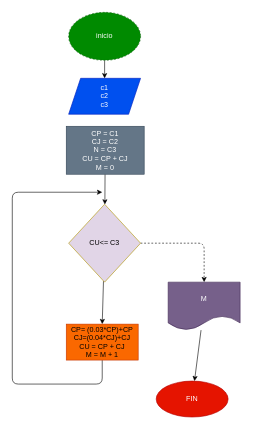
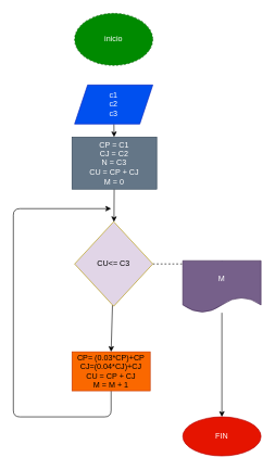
- <mxCell id="2" value="" style="edgeStyle=none;html=1;" edge="1" parent="1" source="3" target="15"><mxGeometry relative="1" as="geometry" /></mxCell>
+ <mxCell id="14" value="" style="edgeStyle=none;html=1;" edge="1" parent="1" source="15" target="5"><mxGeometry relative="1" as="geometry" /></mxCell>
- <mxCell id="12" value="M" style="shape=document;whiteSpace=wrap;html=1;boundedLbl=1;fillColor=#76608a;fontColor=#ffffff;strokeColor=#432D57;" vertex="1" parent="1"><mxGeometry x="280" y="470" width="120" height="80" as="geometry" /></mxCell>
+ <mxCell id="12" value="M" style="shape=document;whiteSpace=wrap;html=1;boundedLbl=1;fillColor=#76608a;fontColor=#ffffff;strokeColor=#432D57;" vertex="1" parent="1"><mxGeometry x="280" y="400" width="120" height="80" as="geometry" /></mxCell>
- <mxCell id="13" value="FIN" style="ellipse;whiteSpace=wrap;html=1;fillColor=#e51400;strokeColor=#B20000;fontColor=#ffffff;" vertex="1" parent="1"><mxGeometry x="260" y="635" width="120" height="60" as="geometry" /></mxCell>
+ <mxCell id="13" value="FIN" style="ellipse;whiteSpace=wrap;html=1;fillColor=#e51400;strokeColor=#B20000;fontColor=#ffffff;" vertex="1" parent="1"><mxGeometry x="280" y="640" width="120" height="60" as="geometry" /></mxCell>
